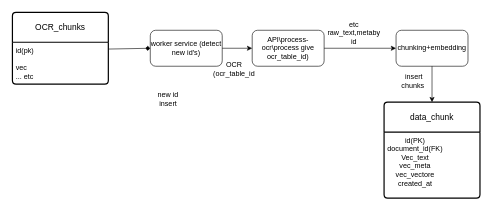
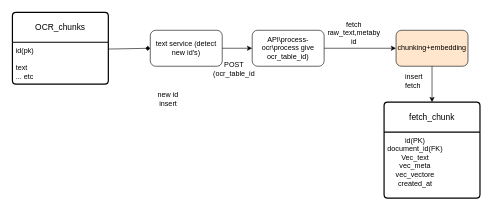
- <mxCell id="10" value="etc raw_text,metaby id" style="text;html=1;align=center;verticalAlign=middle;whiteSpace=wrap;rounded=0;" vertex="1" parent="1"><mxGeometry x="550" y="40" width="80" height="30" as="geometry" /></mxCell>
+ <mxCell id="10" value="fetch raw_text,metaby id" style="text;html=1;align=center;verticalAlign=middle;whiteSpace=wrap;rounded=0;" vertex="1" parent="1"><mxGeometry x="550" y="40" width="80" height="30" as="geometry" /></mxCell>
- <mxCell id="2" value="worker service (detect new id's)" style="rounded=1;whiteSpace=wrap;html=1;" vertex="1" parent="1"><mxGeometry x="250" y="50" width="120" height="60" as="geometry" /></mxCell>
+ <mxCell id="2" value="text service (detect new id's)" style="rounded=1;whiteSpace=wrap;html=1;" vertex="1" parent="1"><mxGeometry x="250" y="50" width="120" height="60" as="geometry" /></mxCell>
- <mxCell id="12" value="chunking+embedding" style="rounded=1;whiteSpace=wrap;html=1;" vertex="1" parent="1"><mxGeometry x="660" y="50" width="120" height="60" as="geometry" /></mxCell>
+ <mxCell id="12" value="chunking+embedding" style="rounded=1;whiteSpace=wrap;html=1;fillColor=#ffe6cc;" vertex="1" parent="1"><mxGeometry x="660" y="50" width="120" height="60" as="geometry" /></mxCell>
- <mxCell id="4" value="id(pk)&lt;div&gt;&lt;br&gt;&lt;div&gt;vec&lt;/div&gt;&lt;/div&gt;&lt;div&gt;... etc&lt;/div&gt;" style="align=left;strokeColor=none;fillColor=none;spacingLeft=4;spacingRight=4;fontSize=12;verticalAlign=top;resizable=0;rotatable=0;part=1;html=1;whiteSpace=wrap;" vertex="1" parent="3"><mxGeometry y="50" width="160" height="70" as="geometry" /></mxCell>
+ <mxCell id="4" value="id(pk)&lt;div&gt;&lt;br&gt;&lt;div&gt;text&lt;/div&gt;&lt;/div&gt;&lt;div&gt;... etc&lt;/div&gt;" style="align=left;strokeColor=none;fillColor=none;spacingLeft=4;spacingRight=4;fontSize=12;verticalAlign=top;resizable=0;rotatable=0;part=1;html=1;whiteSpace=wrap;" vertex="1" parent="3"><mxGeometry y="50" width="160" height="70" as="geometry" /></mxCell>
- <mxCell id="11" value="OCR (ocr_table_id" style="text;html=1;align=center;verticalAlign=middle;whiteSpace=wrap;rounded=0;" vertex="1" parent="1"><mxGeometry x="360" y="100" width="60" height="30" as="geometry" /></mxCell>
+ <mxCell id="11" value="POST (ocr_table_id" style="text;html=1;align=center;verticalAlign=middle;whiteSpace=wrap;rounded=0;" vertex="1" parent="1"><mxGeometry x="360" y="100" width="60" height="30" as="geometry" /></mxCell>
- <mxCell id="16" value="insert chunks&amp;nbsp;" style="text;html=1;align=center;verticalAlign=middle;whiteSpace=wrap;rounded=0;" vertex="1" parent="1"><mxGeometry x="660" y="120" width="60" height="30" as="geometry" /></mxCell>
+ <mxCell id="16" value="insert fetch&amp;nbsp;" style="text;html=1;align=center;verticalAlign=middle;whiteSpace=wrap;rounded=0;" vertex="1" parent="1"><mxGeometry x="660" y="120" width="60" height="30" as="geometry" /></mxCell>
- <mxCell id="14" value="data_chunk" style="swimlane;childLayout=stackLayout;horizontal=1;startSize=50;horizontalStack=0;rounded=1;fontSize=14;fontStyle=0;strokeWidth=2;resizeParent=0;resizeLast=1;shadow=0;dashed=0;align=center;arcSize=4;whiteSpace=wrap;html=1;" vertex="1" parent="1"><mxGeometry x="640" y="170" width="160" height="160" as="geometry" /></mxCell>
+ <mxCell id="14" value="fetch_chunk" style="swimlane;childLayout=stackLayout;horizontal=1;startSize=50;horizontalStack=0;rounded=1;fontSize=14;fontStyle=0;strokeWidth=2;resizeParent=0;resizeLast=1;shadow=0;dashed=0;align=center;arcSize=4;whiteSpace=wrap;html=1;" vertex="1" parent="1"><mxGeometry x="640" y="170" width="160" height="160" as="geometry" /></mxCell>
